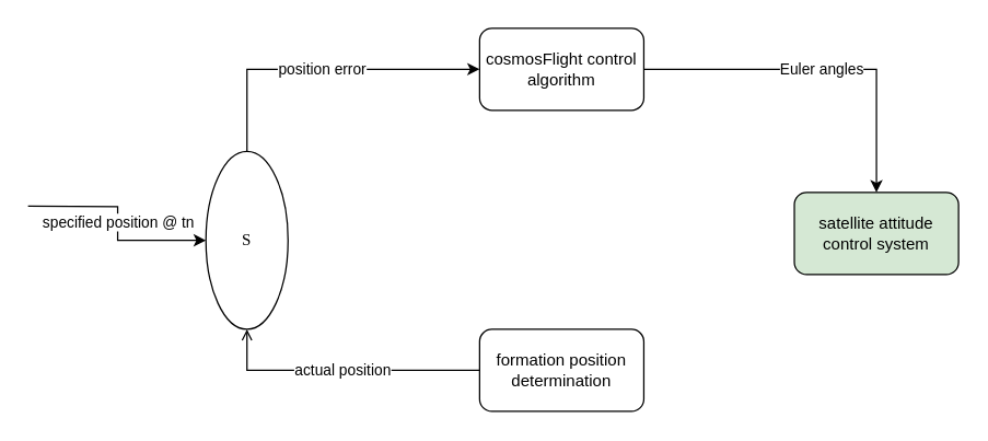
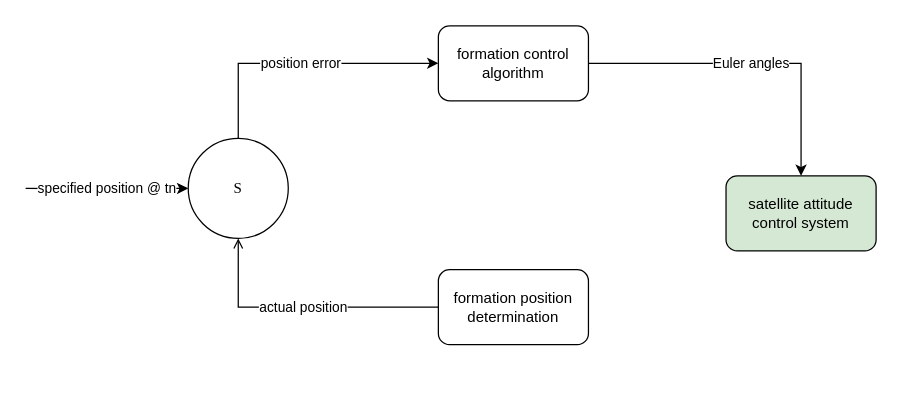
- <mxCell id="5" value="cosmosFlight control algorithm" style="rounded=1;whiteSpace=wrap;html=1;" vertex="1" parent="1"><mxGeometry x="350" y="20" width="120" height="60" as="geometry" /></mxCell>
+ <mxCell id="5" value="formation control algorithm" style="rounded=1;whiteSpace=wrap;html=1;" vertex="1" parent="1"><mxGeometry x="350" y="20" width="120" height="60" as="geometry" /></mxCell>
- <mxCell id="2" value="&lt;font face=&quot;greekC&quot;&gt;S&lt;/font&gt;" style="ellipse;whiteSpace=wrap;html=1;aspect=fixed;" vertex="1" parent="1"><mxGeometry x="150" y="110" width="60" height="130" as="geometry" /></mxCell>
+ <mxCell id="2" value="&lt;font face=&quot;greekC&quot;&gt;S&lt;/font&gt;" style="ellipse;whiteSpace=wrap;html=1;aspect=fixed;" vertex="1" parent="1"><mxGeometry x="150" y="110" width="80" height="80" as="geometry" /></mxCell>
- <mxCell id="4" value="formation position determination" style="rounded=1;whiteSpace=wrap;html=1;" vertex="1" parent="1"><mxGeometry x="350" y="240" width="120" height="60" as="geometry" /></mxCell>
+ <mxCell id="4" value="formation position determination" style="rounded=1;whiteSpace=wrap;html=1;" vertex="1" parent="1"><mxGeometry x="350" y="215" width="120" height="60" as="geometry" /></mxCell>
